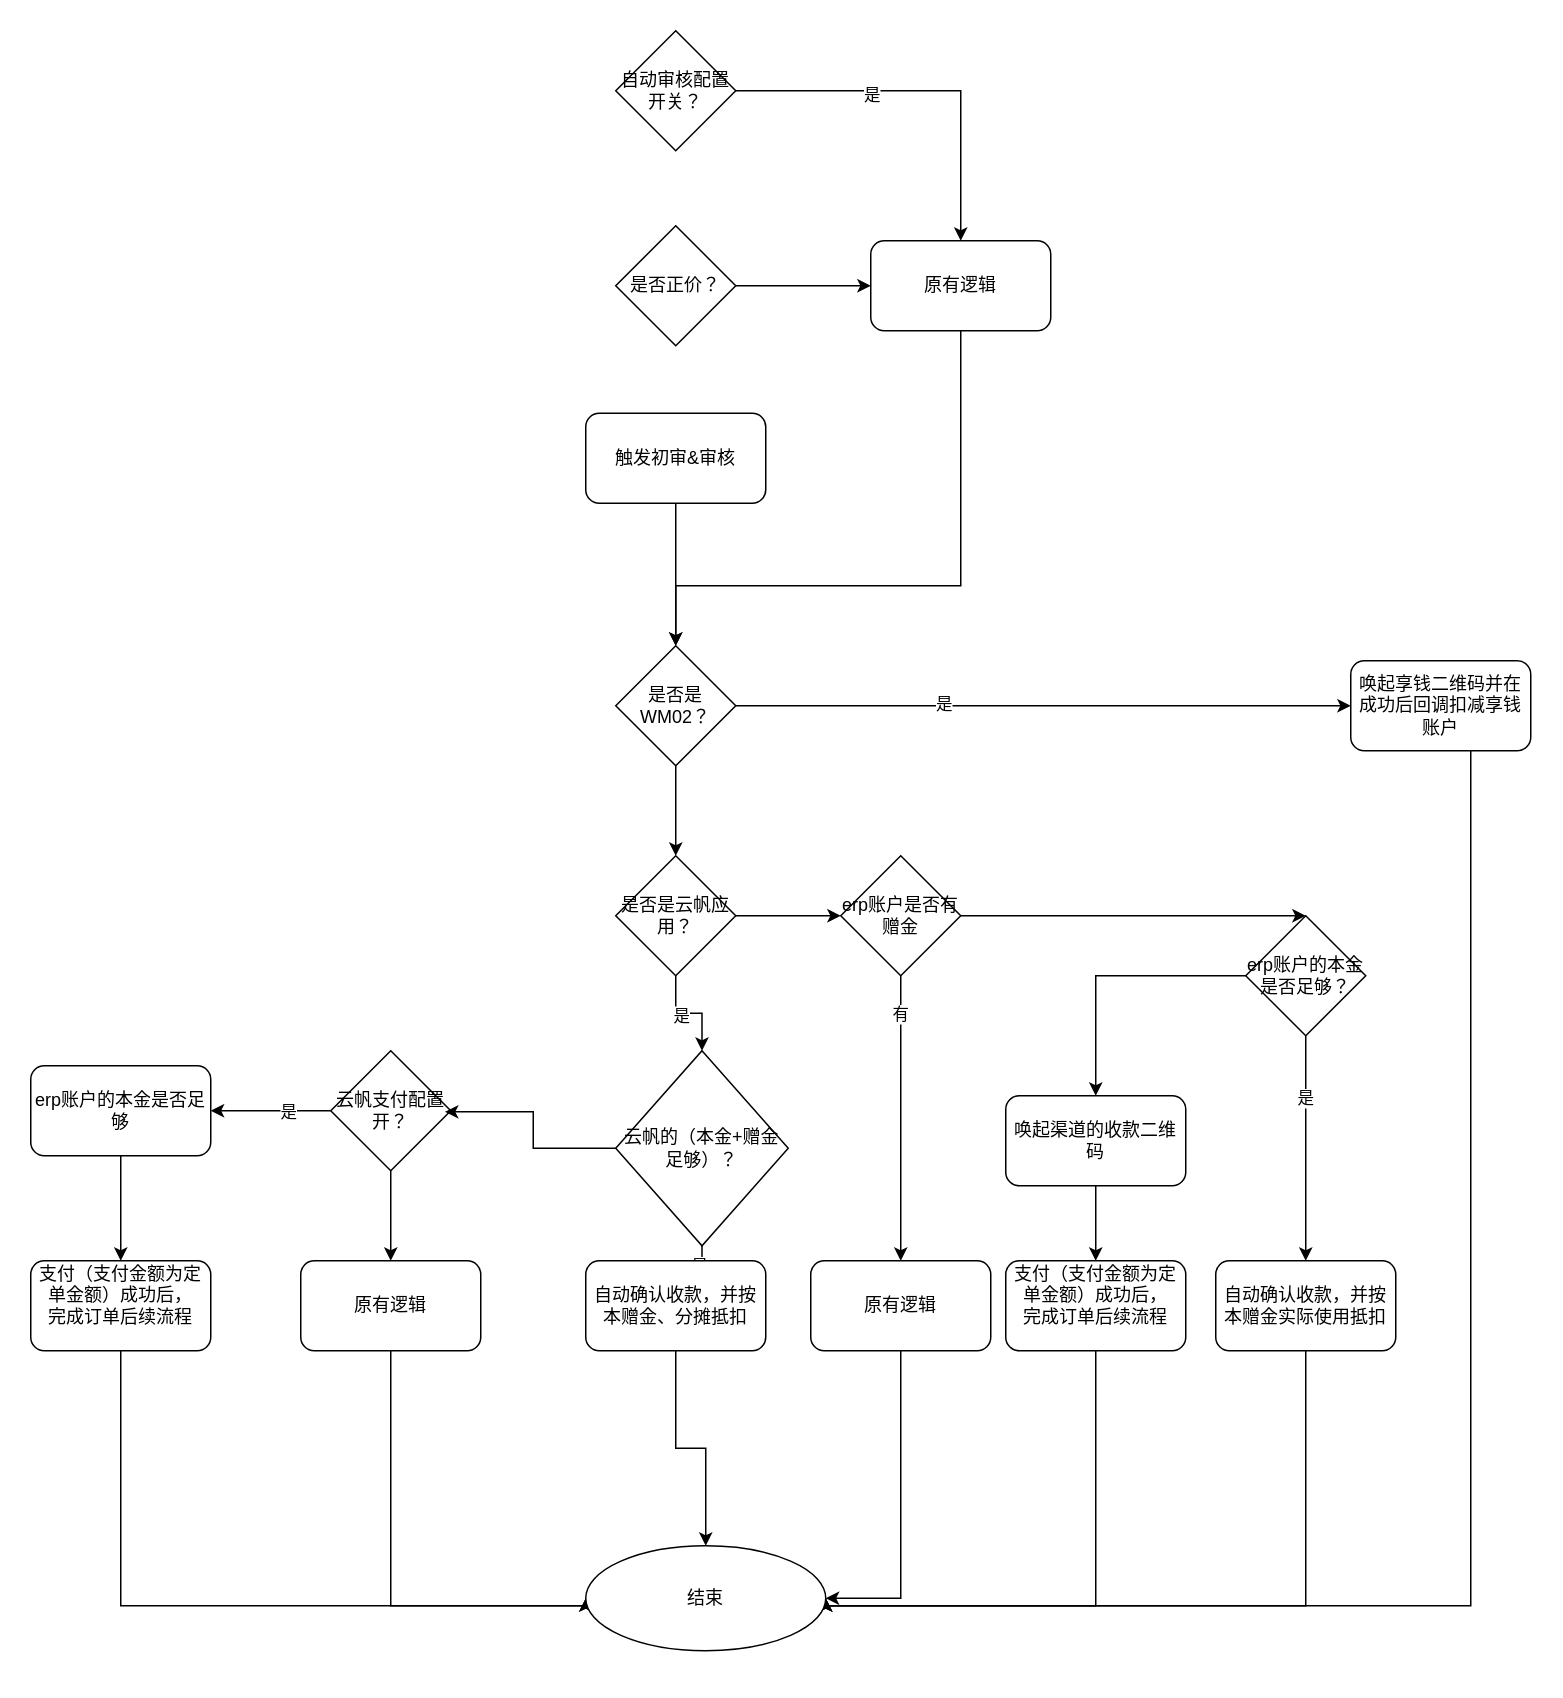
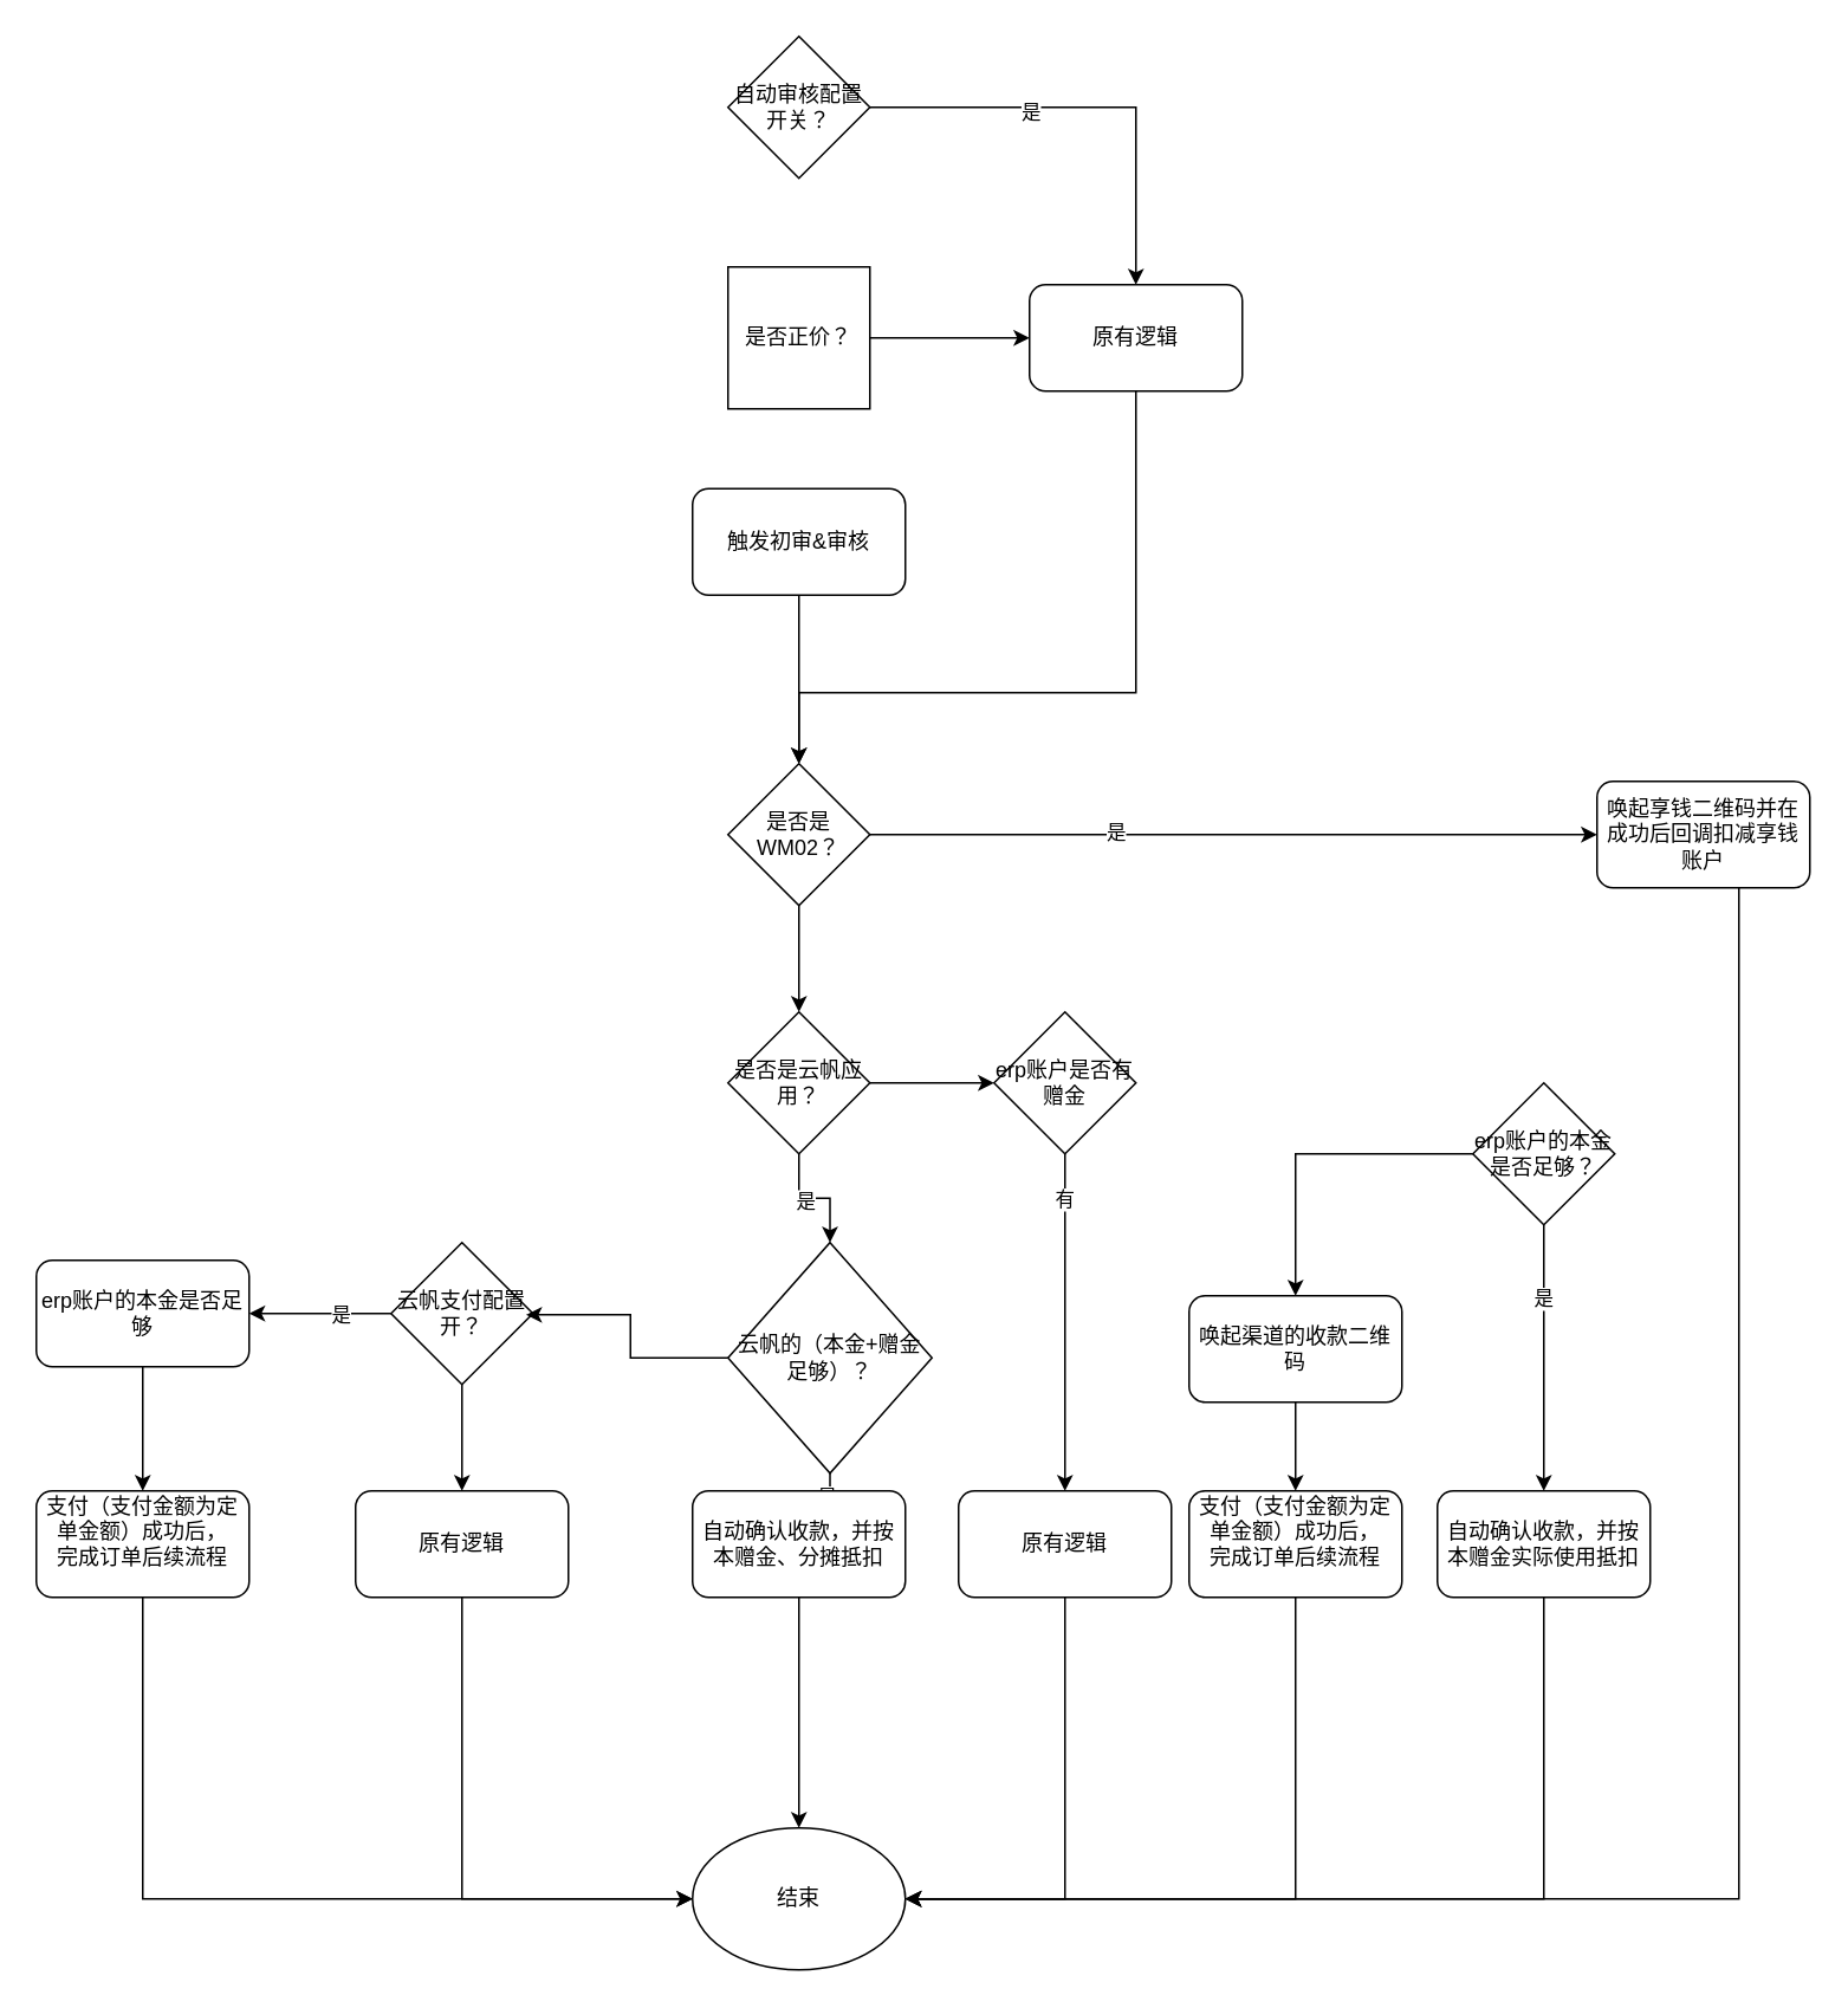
- <mxCell id="6" value="是否正价？" style="rhombus;whiteSpace=wrap;html=1;" vertex="1" parent="1"><mxGeometry x="410" y="150" width="80" height="80" as="geometry" /></mxCell>
+ <mxCell id="6" value="是否正价？" style="whiteSpace=wrap;html=1;rounded=0;" vertex="1" parent="1"><mxGeometry x="410" y="150" width="80" height="80" as="geometry" /></mxCell>
- <mxCell id="50" style="edgeStyle=orthogonalEdgeStyle;rounded=0;orthogonalLoop=1;jettySize=auto;html=1;entryX=0.5;entryY=0;entryDx=0;entryDy=0;" edge="1" parent="1" source="51" target="40"><mxGeometry relative="1" as="geometry"><Array as="points"><mxPoint x="790" y="610" /><mxPoint x="790" y="610" /></Array></mxGeometry></mxCell>
- <mxCell id="49" value="结束" style="ellipse;whiteSpace=wrap;html=1;" vertex="1" parent="1"><mxGeometry x="390" y="1030" width="160" height="70" as="geometry" /></mxCell>
+ <mxCell id="49" value="结束" style="ellipse;whiteSpace=wrap;html=1;" vertex="1" parent="1"><mxGeometry x="390" y="1030" width="120" height="80" as="geometry" /></mxCell>
